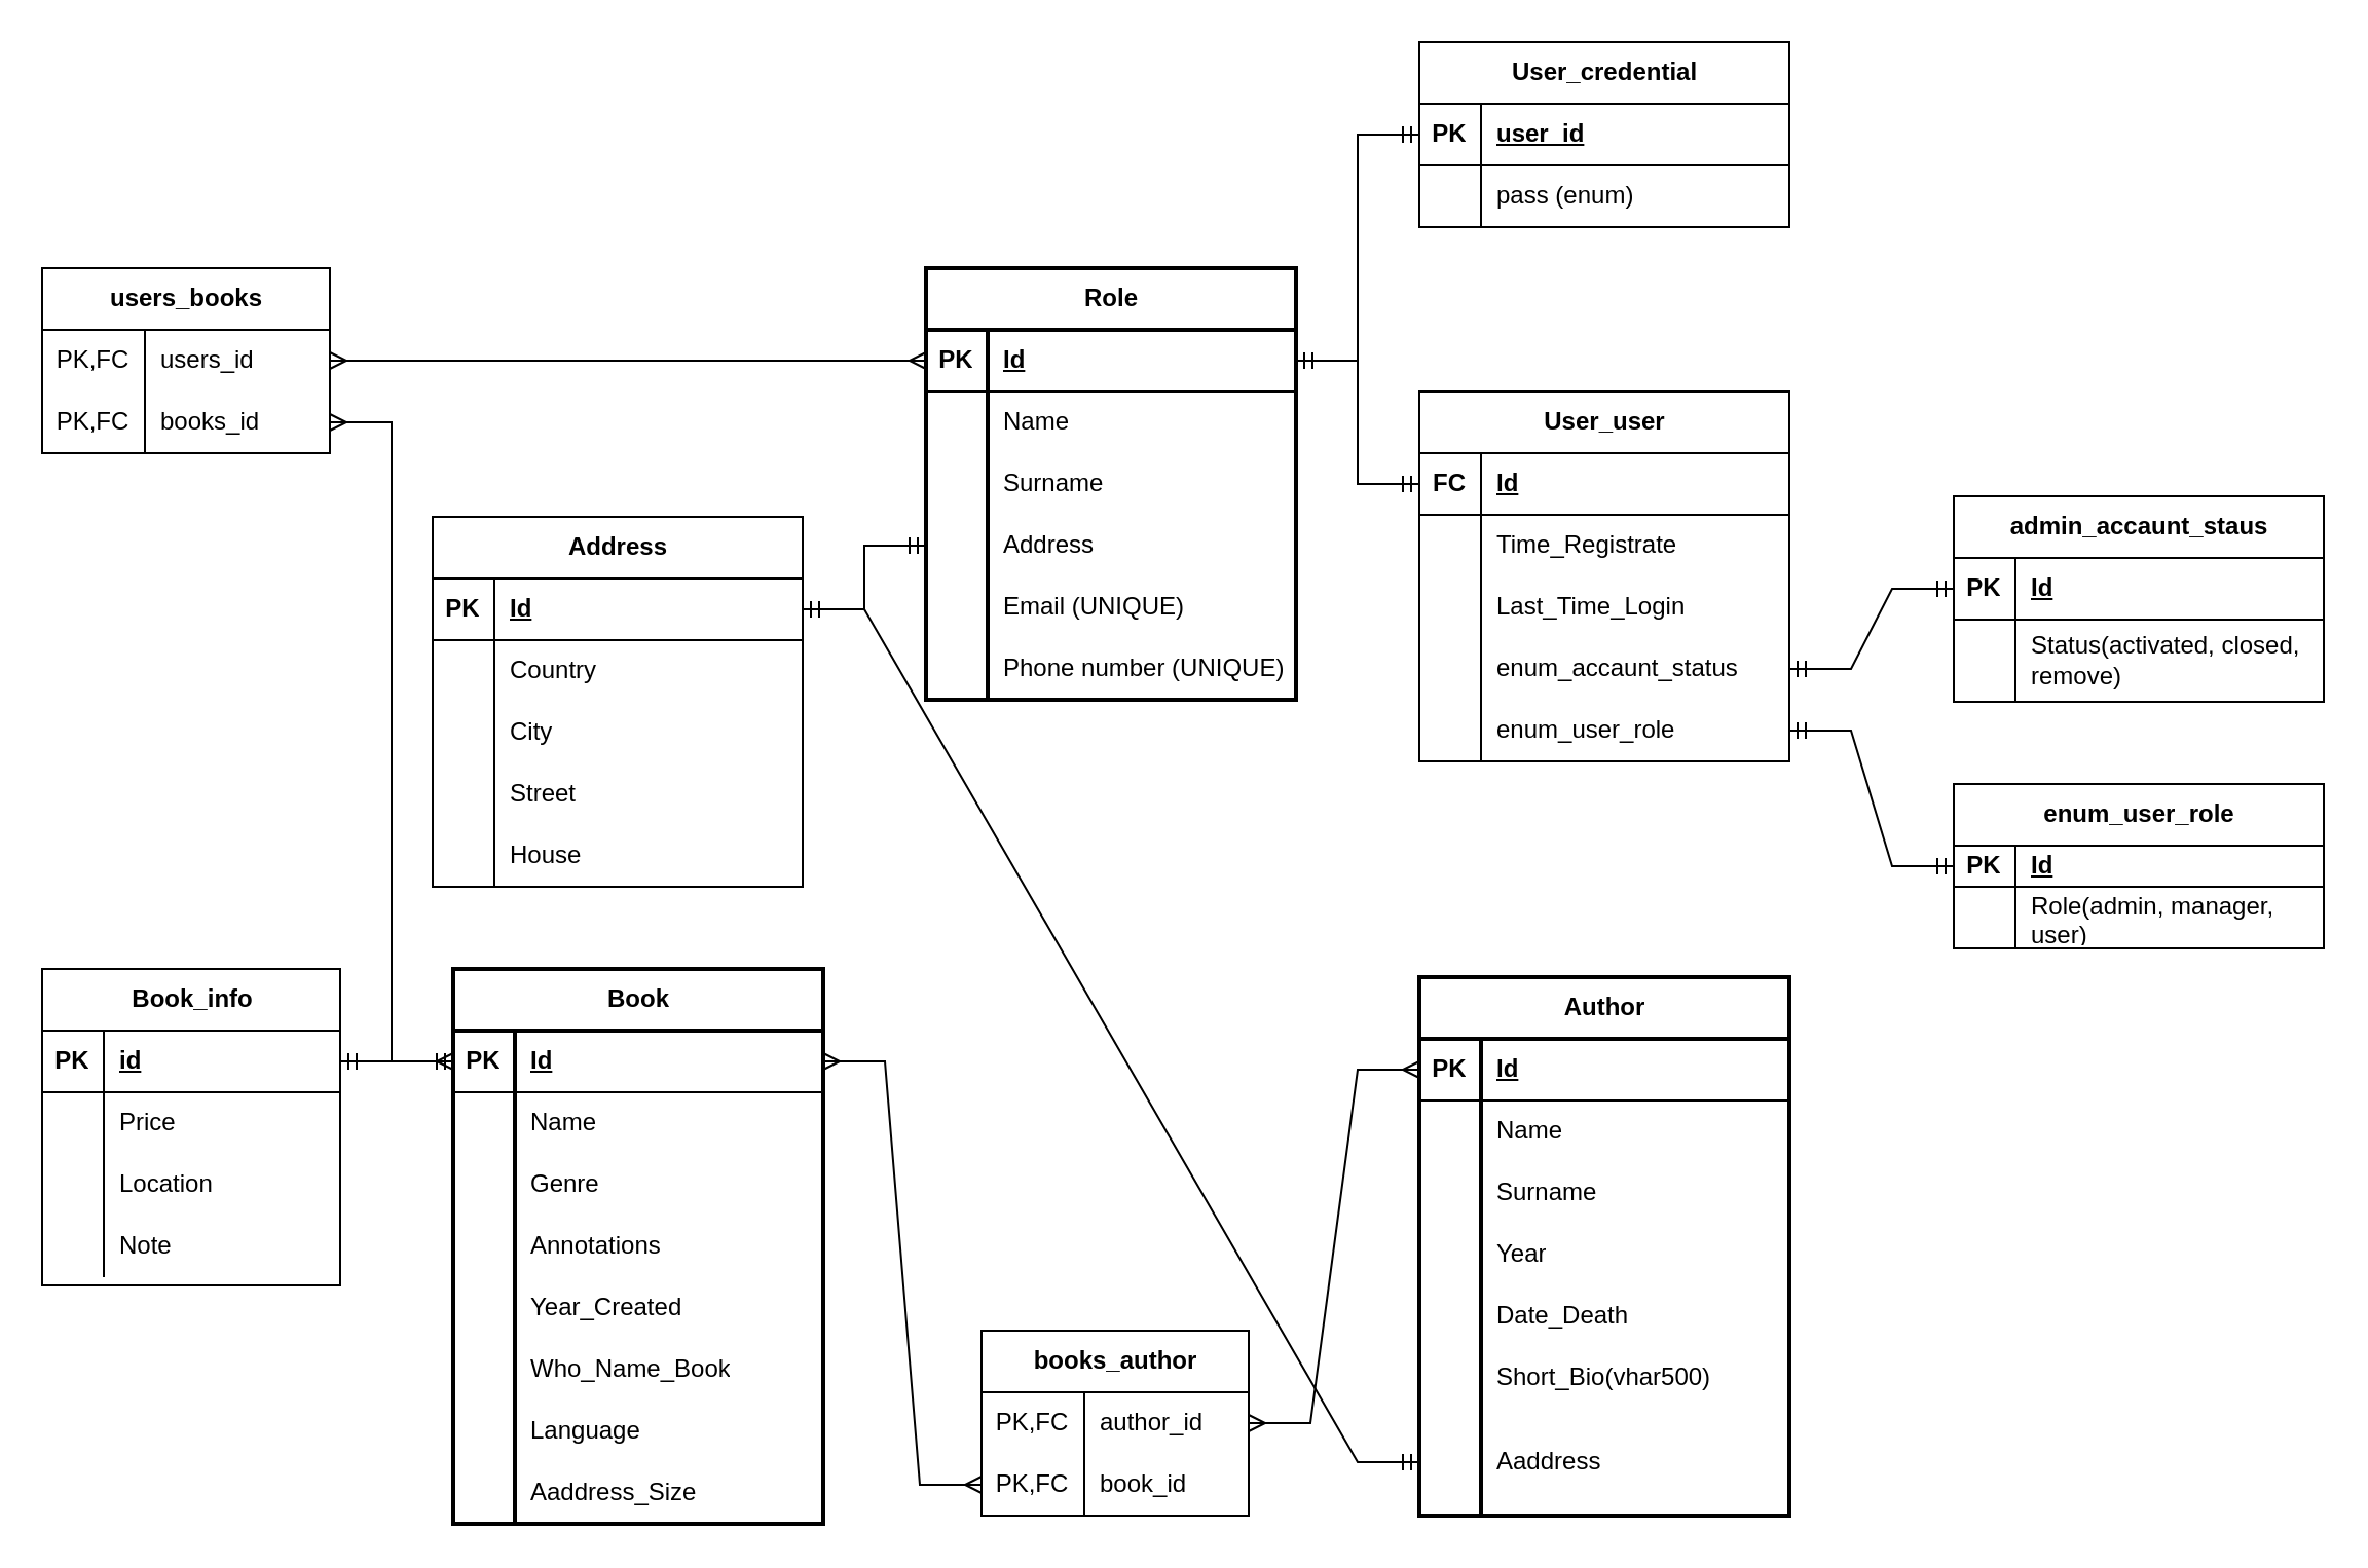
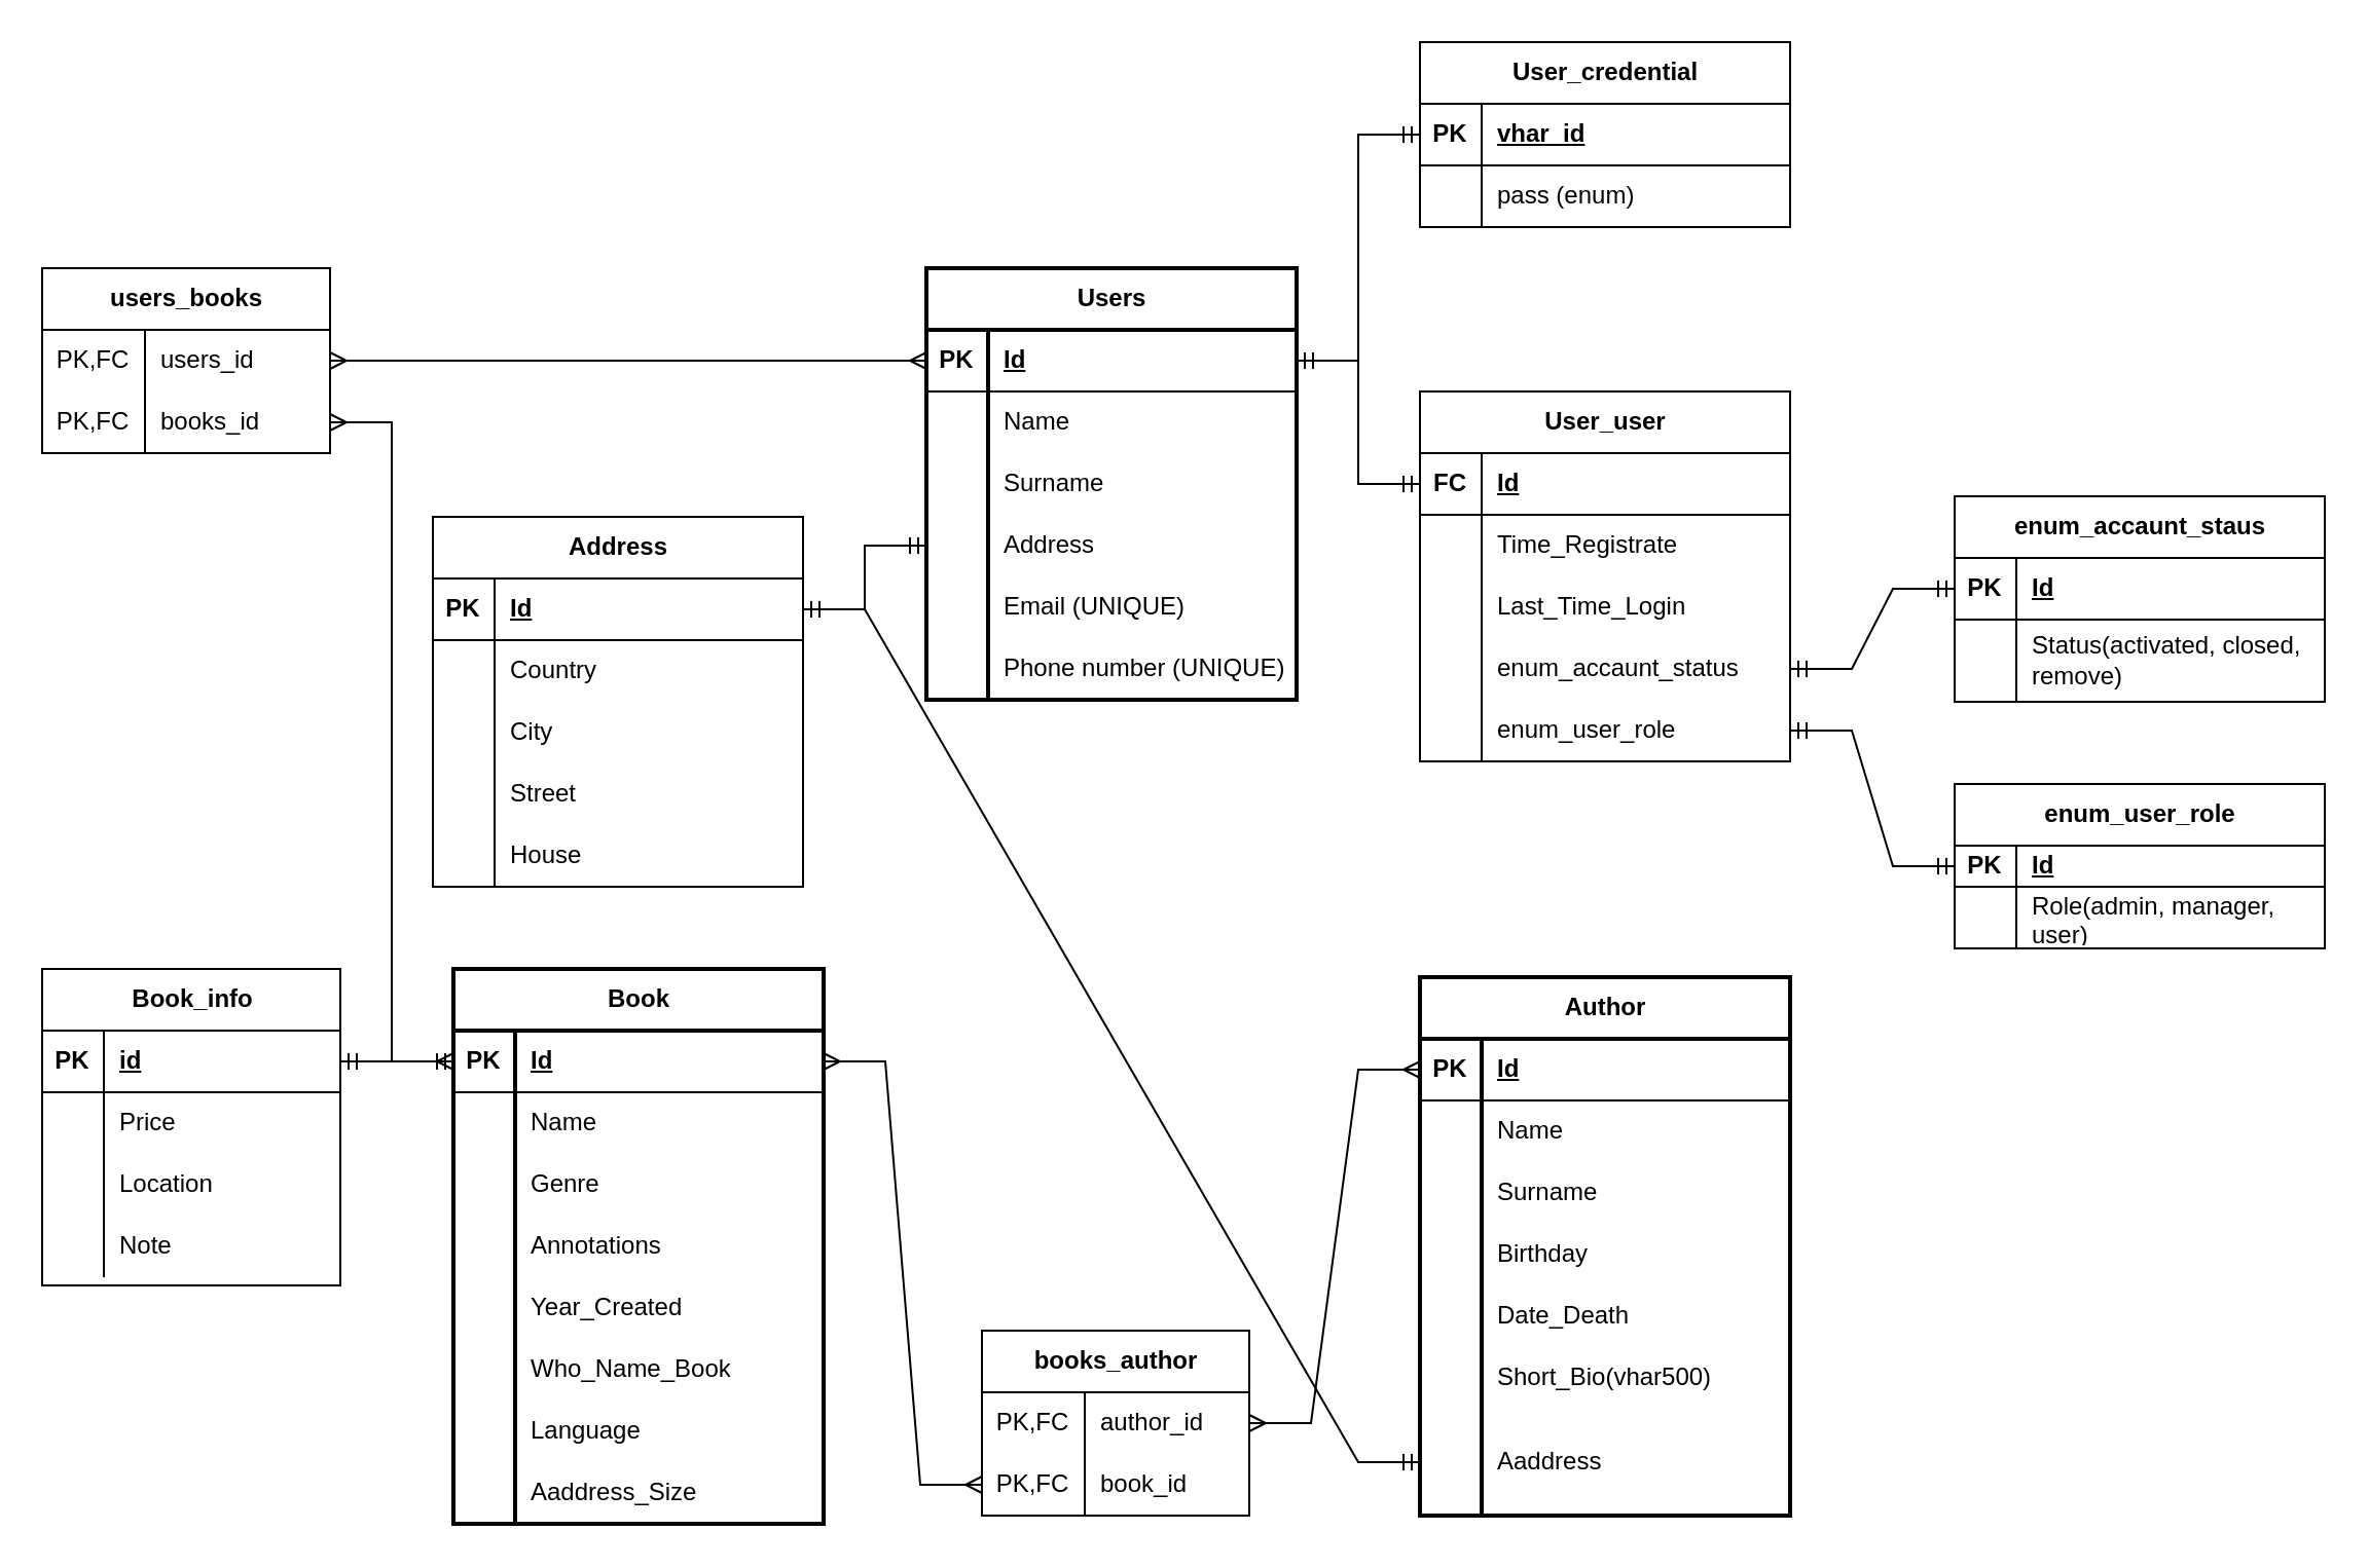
- <mxCell id="32" value="user_id" style="shape=partialRectangle;connectable=0;fillColor=none;top=0;left=0;bottom=0;right=0;align=left;spacingLeft=6;fontStyle=5;overflow=hidden;whiteSpace=wrap;html=1;" parent="30" vertex="1"><mxGeometry x="30" width="150" height="30" as="geometry"><mxRectangle width="150" height="30" as="alternateBounds" /></mxGeometry></mxCell>
+ <mxCell id="32" value="vhar_id" style="shape=partialRectangle;connectable=0;fillColor=none;top=0;left=0;bottom=0;right=0;align=left;spacingLeft=6;fontStyle=5;overflow=hidden;whiteSpace=wrap;html=1;" parent="30" vertex="1"><mxGeometry x="30" width="150" height="30" as="geometry"><mxRectangle width="150" height="30" as="alternateBounds" /></mxGeometry></mxCell>
- <mxCell id="2" value="Role" style="shape=table;startSize=30;container=1;collapsible=1;childLayout=tableLayout;fixedRows=1;rowLines=0;fontStyle=1;align=center;resizeLast=1;html=1;strokeWidth=2;" parent="1" vertex="1"><mxGeometry x="450" y="130" width="180" height="210" as="geometry" /></mxCell>
+ <mxCell id="2" value="Users" style="shape=table;startSize=30;container=1;collapsible=1;childLayout=tableLayout;fixedRows=1;rowLines=0;fontStyle=1;align=center;resizeLast=1;html=1;strokeWidth=2;" parent="1" vertex="1"><mxGeometry x="450" y="130" width="180" height="210" as="geometry" /></mxCell>
- <mxCell id="52" value="admin_accaunt_staus" style="shape=table;startSize=30;container=1;collapsible=1;childLayout=tableLayout;fixedRows=1;rowLines=0;fontStyle=1;align=center;resizeLast=1;html=1;" parent="1" vertex="1"><mxGeometry x="950" y="241" width="180" height="100" as="geometry" /></mxCell>
+ <mxCell id="52" value="enum_accaunt_staus" style="shape=table;startSize=30;container=1;collapsible=1;childLayout=tableLayout;fixedRows=1;rowLines=0;fontStyle=1;align=center;resizeLast=1;html=1;" parent="1" vertex="1"><mxGeometry x="950" y="241" width="180" height="100" as="geometry" /></mxCell>
- <mxCell id="71" value="Year" style="shape=partialRectangle;connectable=0;fillColor=none;top=0;left=0;bottom=0;right=0;align=left;spacingLeft=6;overflow=hidden;whiteSpace=wrap;html=1;" parent="69" vertex="1"><mxGeometry x="30" width="150" height="30" as="geometry"><mxRectangle width="150" height="30" as="alternateBounds" /></mxGeometry></mxCell>
+ <mxCell id="71" value="Birthday" style="shape=partialRectangle;connectable=0;fillColor=none;top=0;left=0;bottom=0;right=0;align=left;spacingLeft=6;overflow=hidden;whiteSpace=wrap;html=1;" parent="69" vertex="1"><mxGeometry x="30" width="150" height="30" as="geometry"><mxRectangle width="150" height="30" as="alternateBounds" /></mxGeometry></mxCell>
